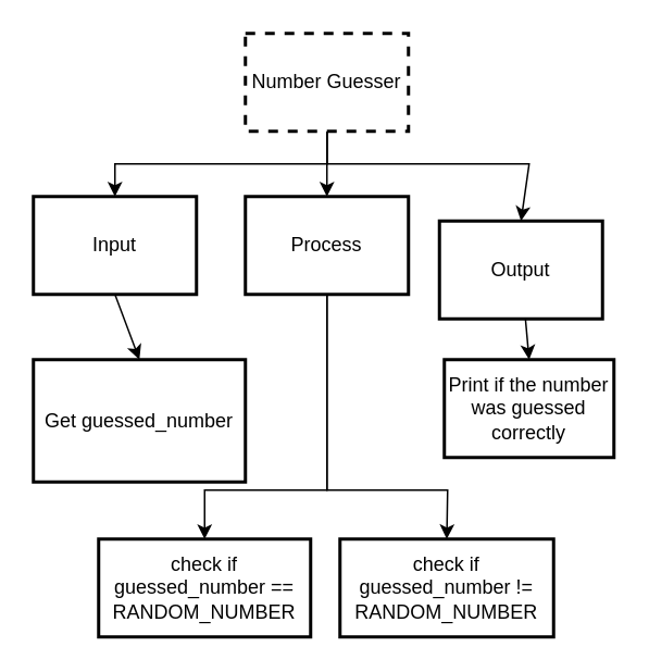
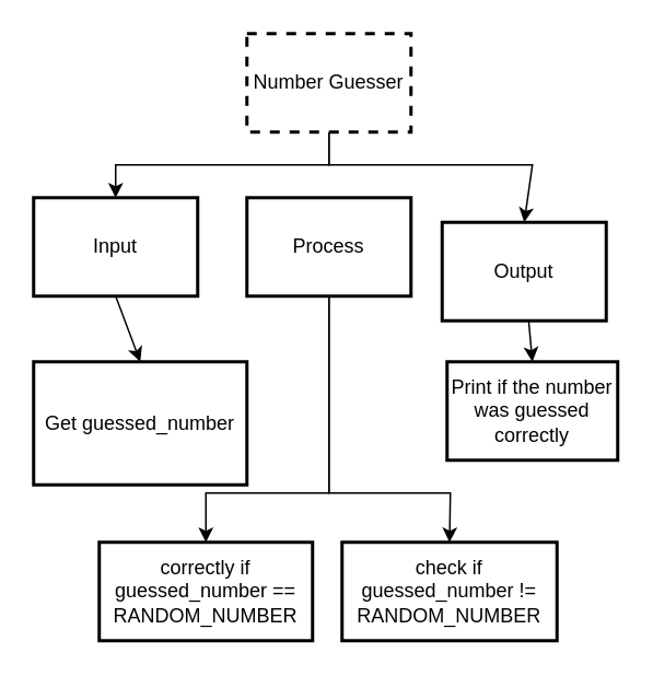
- <mxCell id="6" style="edgeStyle=none;rounded=0;html=1;exitX=0.5;exitY=1;exitDx=0;exitDy=0;entryX=0.5;entryY=0;entryDx=0;entryDy=0;" parent="1" source="8" target="4" edge="1"><mxGeometry relative="1" as="geometry" /></mxCell>
- <mxCell id="15" value="check if guessed_number == RANDOM_NUMBER" style="rounded=0;whiteSpace=wrap;html=1;absoluteArcSize=1;arcSize=14;strokeWidth=2;" parent="1" vertex="1"><mxGeometry x="60" y="330" width="130" height="60" as="geometry" /></mxCell>
+ <mxCell id="15" value="correctly if guessed_number == RANDOM_NUMBER" style="rounded=0;whiteSpace=wrap;html=1;absoluteArcSize=1;arcSize=14;strokeWidth=2;" parent="1" vertex="1"><mxGeometry x="60" y="330" width="130" height="60" as="geometry" /></mxCell>
